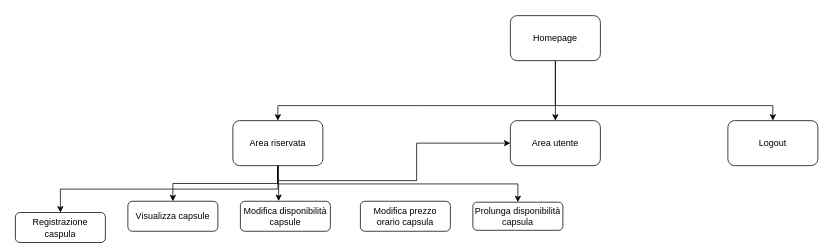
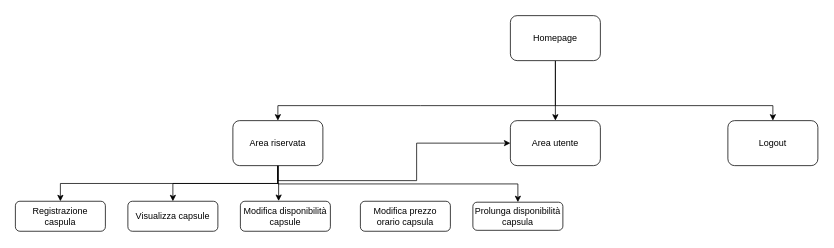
- <mxCell id="12" value="Registrazione caspula" style="rounded=1;whiteSpace=wrap;html=1;" vertex="1" parent="1"><mxGeometry x="20" y="282.5" width="120" height="40" as="geometry" /></mxCell>
+ <mxCell id="12" value="Registrazione caspula" style="rounded=1;whiteSpace=wrap;html=1;" vertex="1" parent="1"><mxGeometry x="20" y="267.5" width="120" height="40" as="geometry" /></mxCell>
